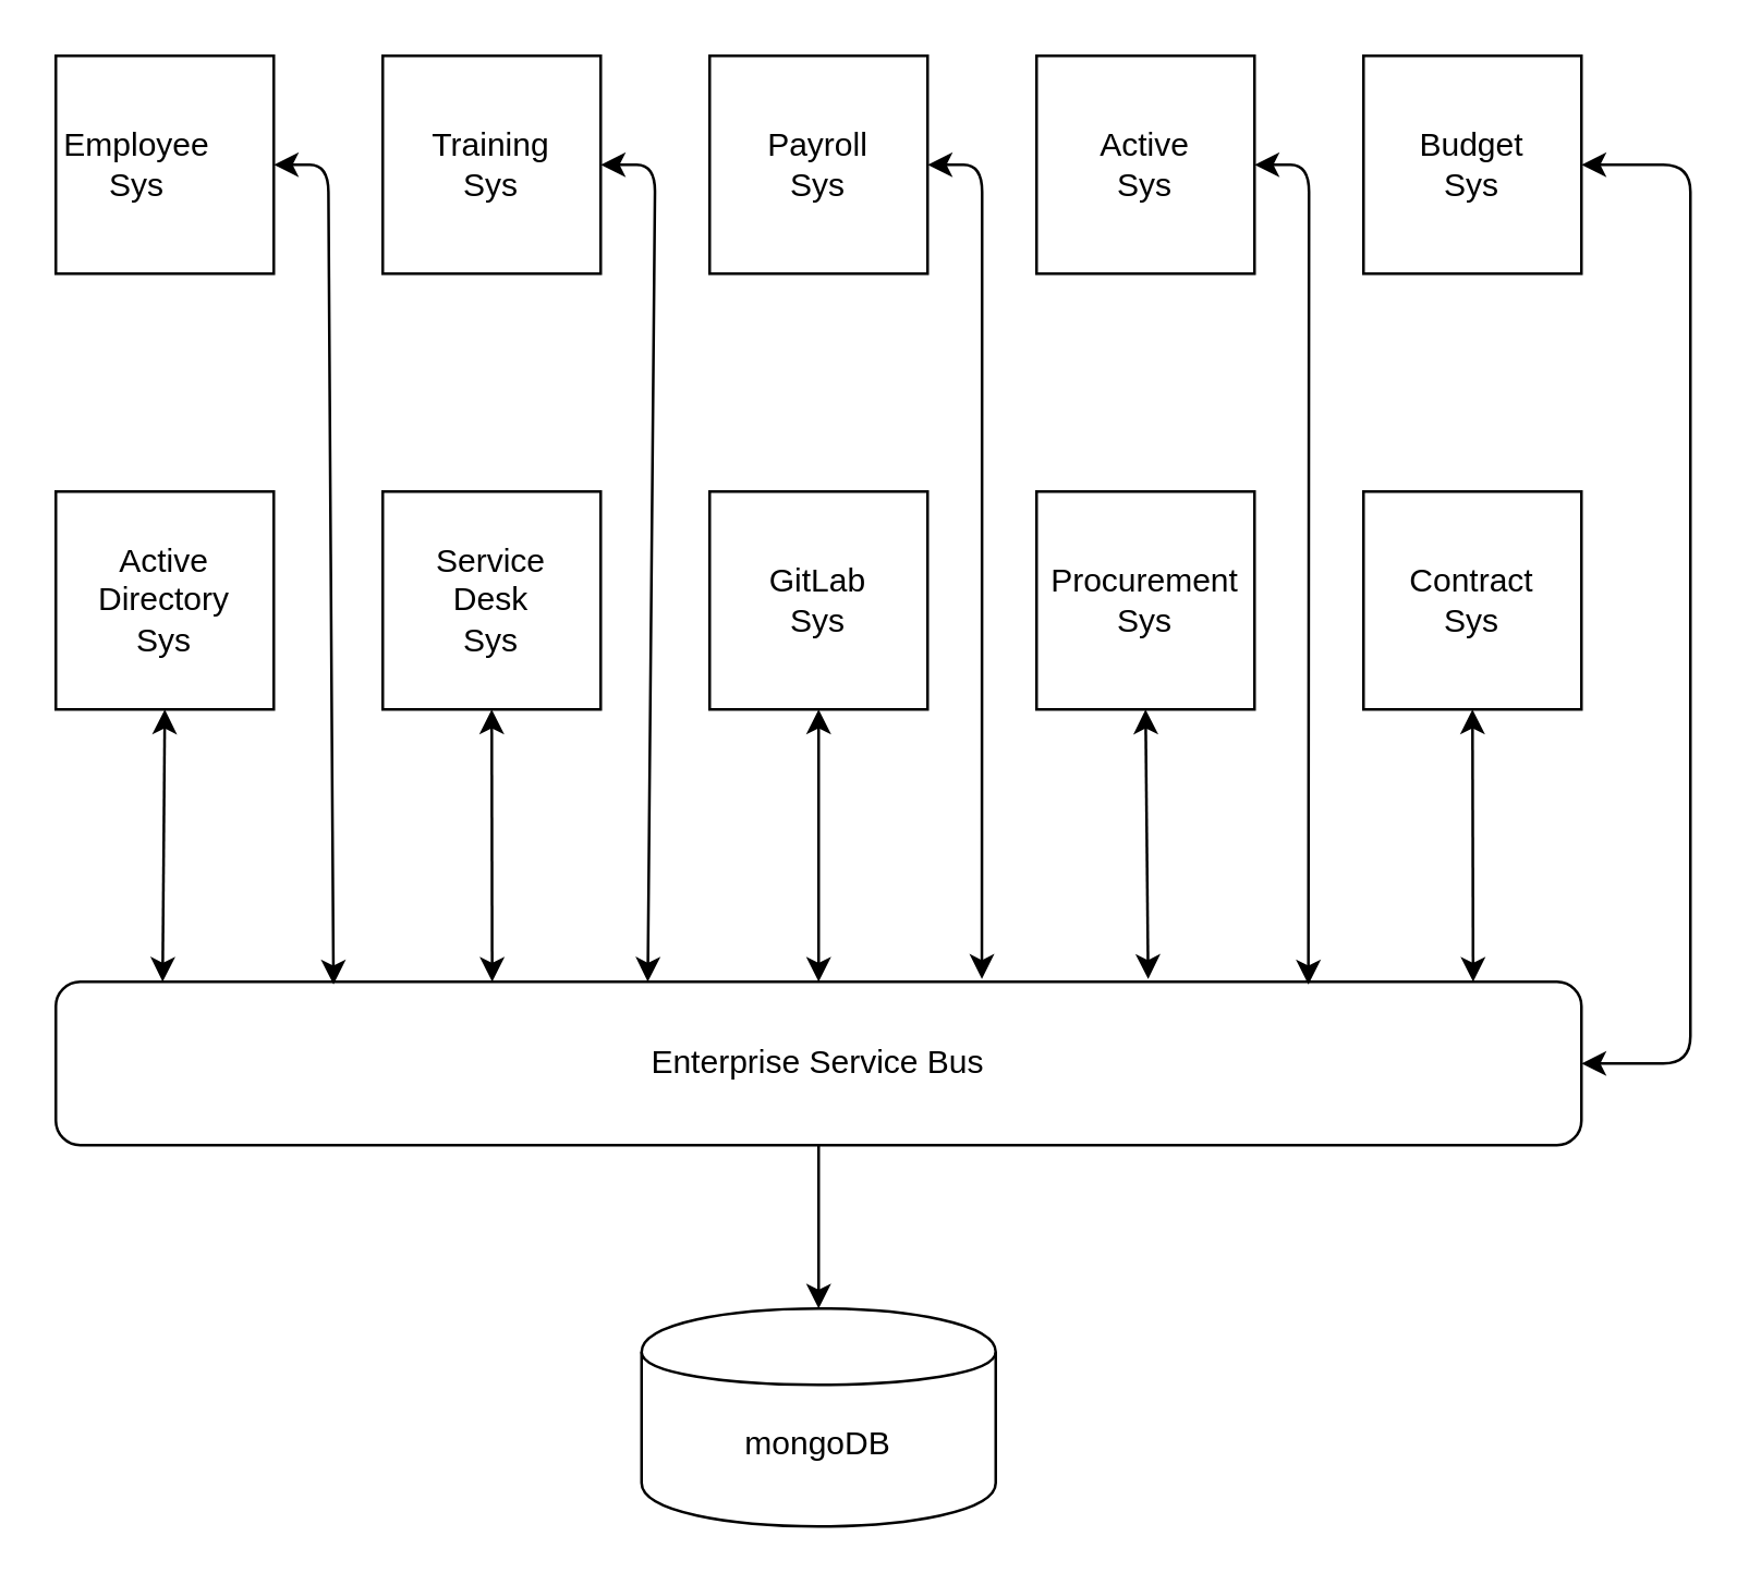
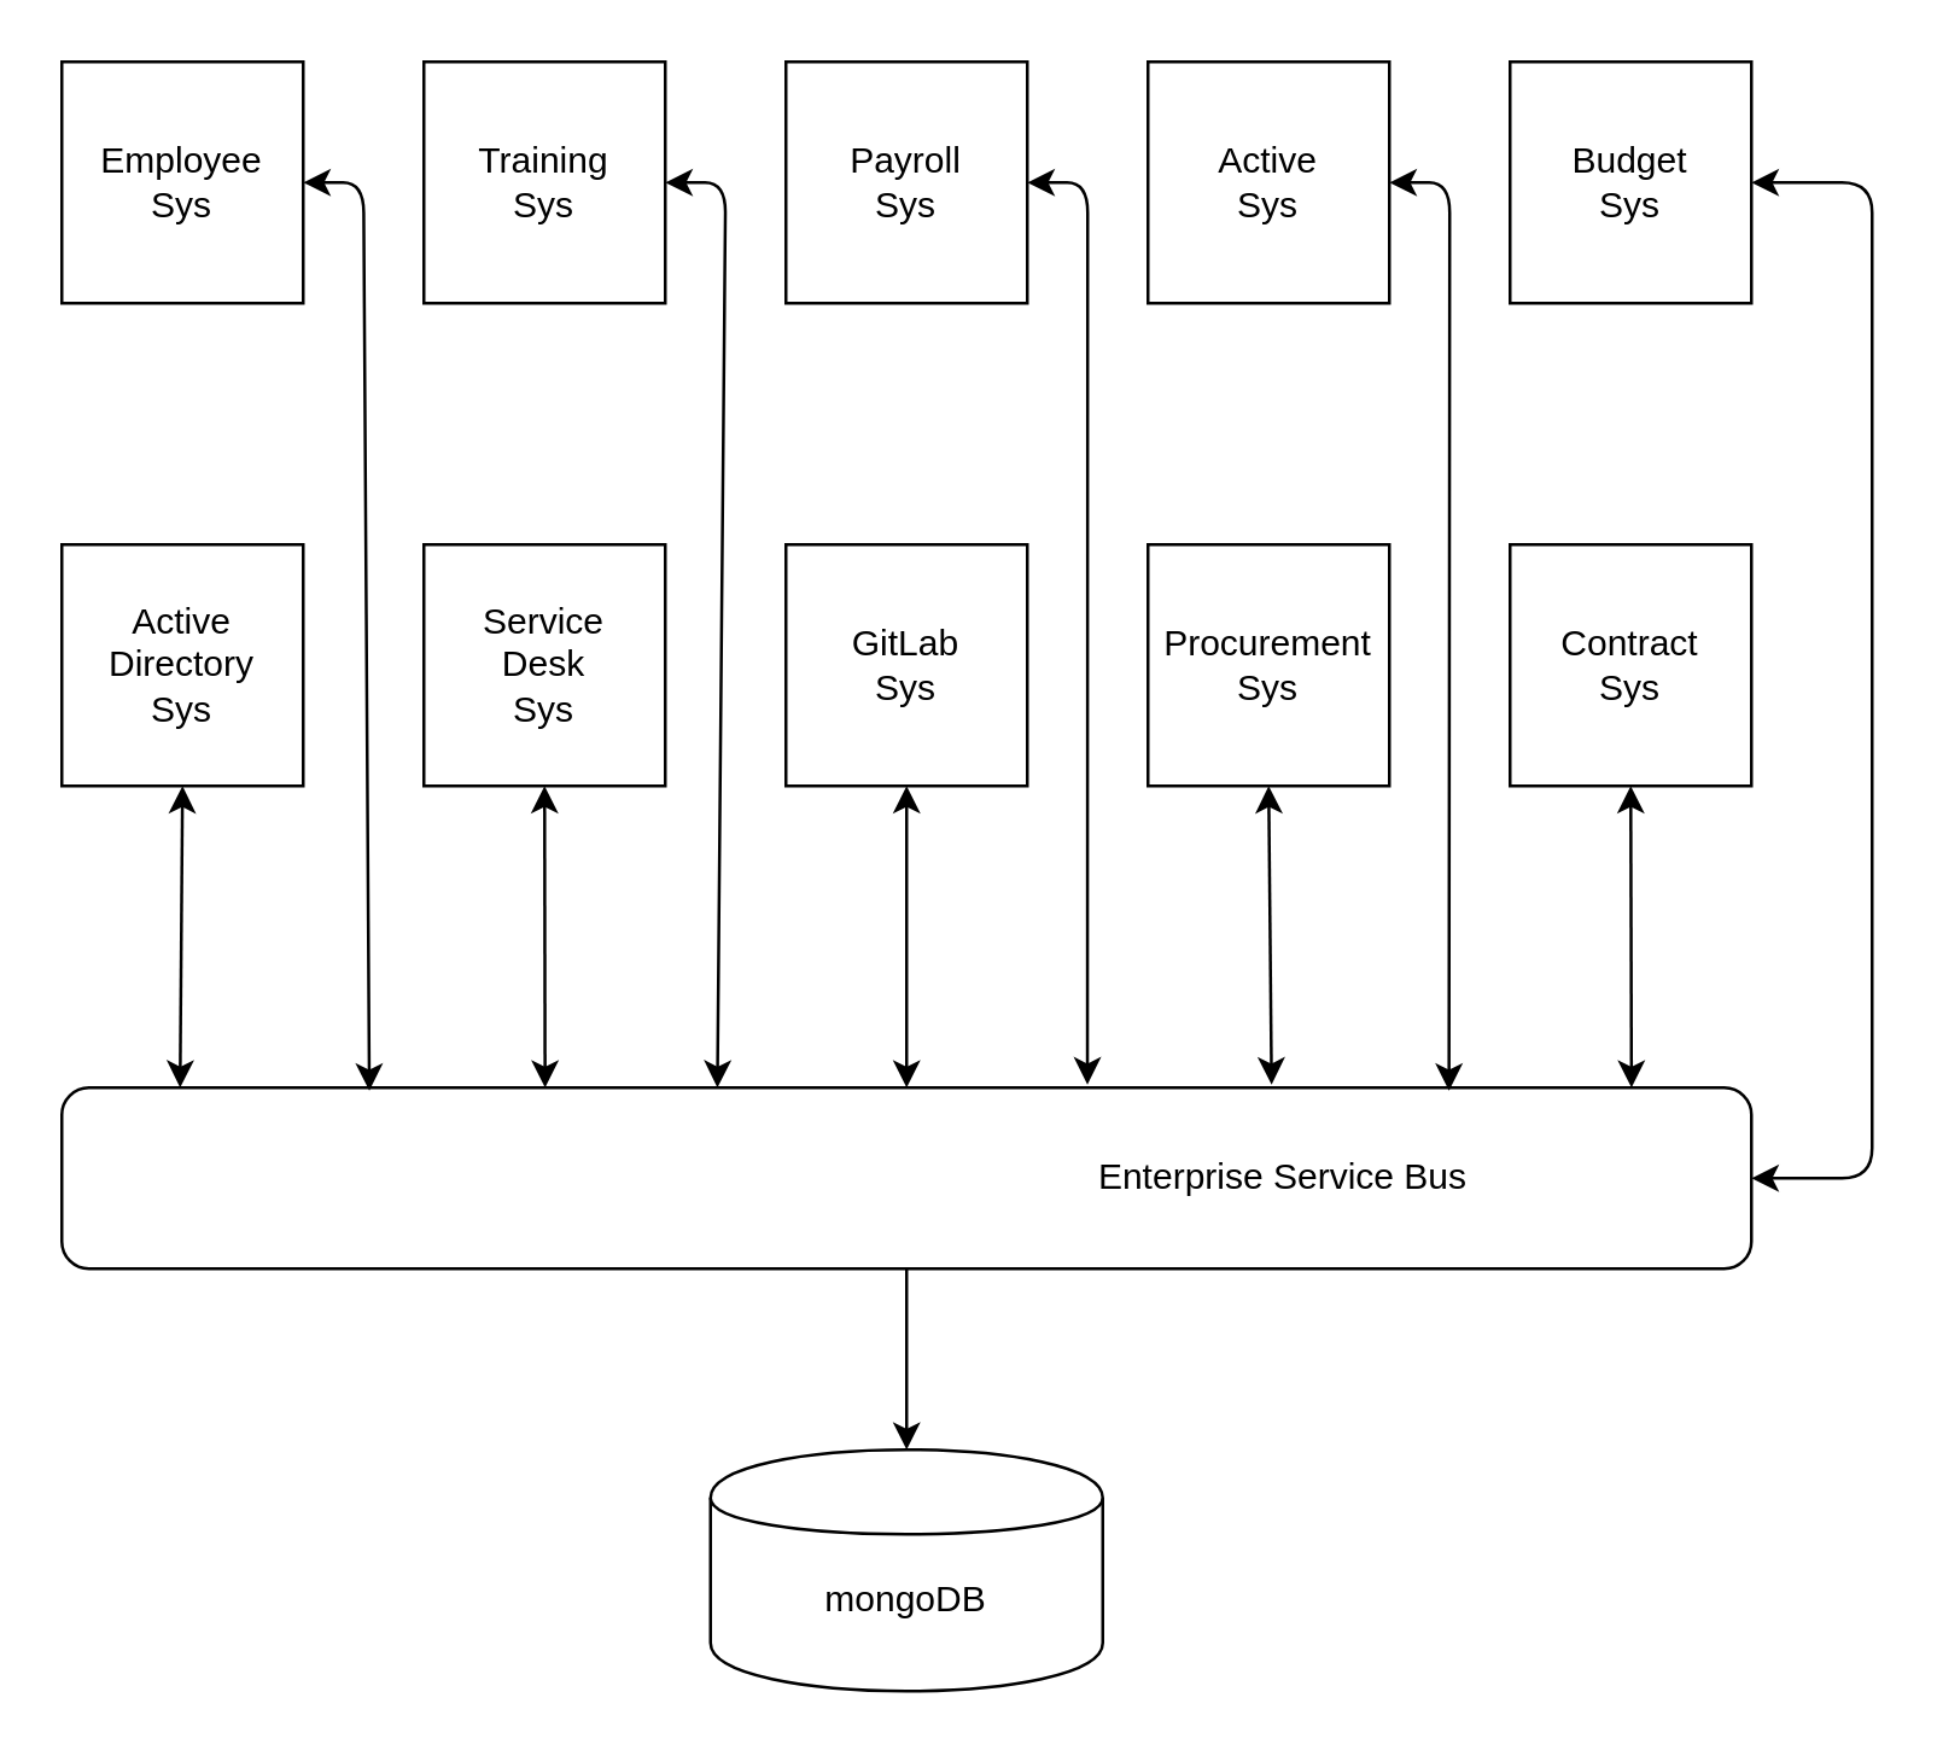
- <mxCell id="27" value="Employee Sys" style="text;html=1;strokeColor=none;fillColor=none;align=center;verticalAlign=middle;whiteSpace=wrap;rounded=0;" vertex="1" parent="1"><mxGeometry x="30" y="50" width="40" height="20" as="geometry" /></mxCell>
+ <mxCell id="27" value="Employee Sys" style="text;html=1;strokeColor=none;fillColor=none;align=center;verticalAlign=middle;whiteSpace=wrap;rounded=0;" vertex="1" parent="1"><mxGeometry x="40" y="50" width="40" height="20" as="geometry" /></mxCell>
- <mxCell id="5" value="Enterprise Service Bus" style="text;html=1;strokeColor=none;fillColor=none;align=center;verticalAlign=middle;whiteSpace=wrap;rounded=0;" vertex="1" parent="1"><mxGeometry x="185" y="380" width="230" height="20" as="geometry" /></mxCell>
+ <mxCell id="5" value="Enterprise Service Bus" style="text;html=1;strokeColor=none;fillColor=none;align=center;verticalAlign=middle;whiteSpace=wrap;rounded=0;" vertex="1" parent="1"><mxGeometry x="310" y="380" width="230" height="20" as="geometry" /></mxCell>
